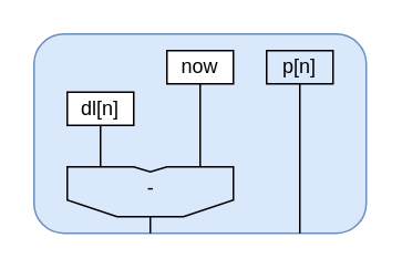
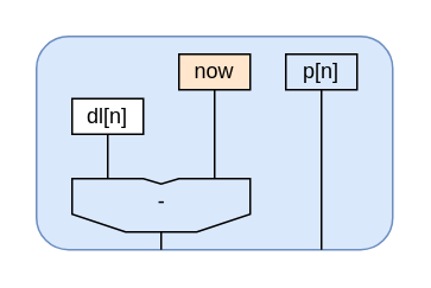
- <mxCell id="6" value="now" style="rounded=0;whiteSpace=wrap;html=1;" parent="1" vertex="1"><mxGeometry x="100" y="30" width="40" height="20" as="geometry" /></mxCell>
+ <mxCell id="6" value="now" style="rounded=0;whiteSpace=wrap;html=1;fillColor=#ffe6cc;" parent="1" vertex="1"><mxGeometry x="100" y="30" width="40" height="20" as="geometry" /></mxCell>
